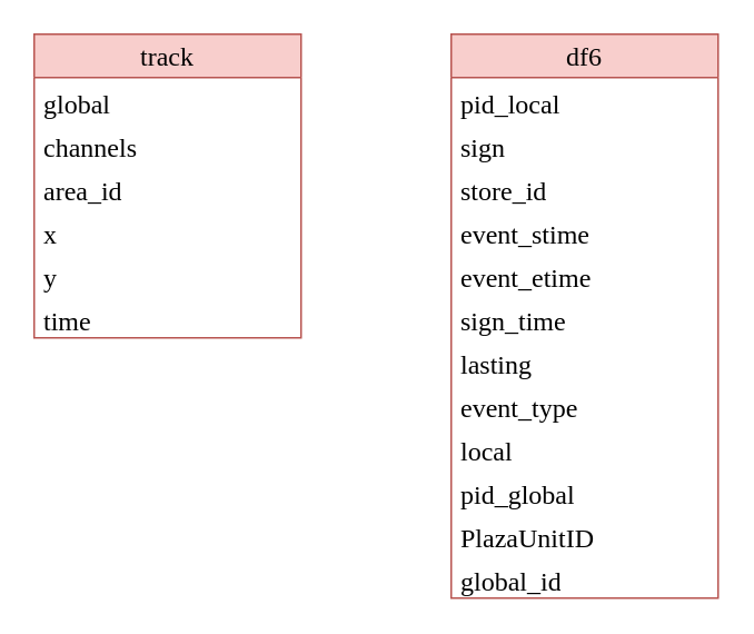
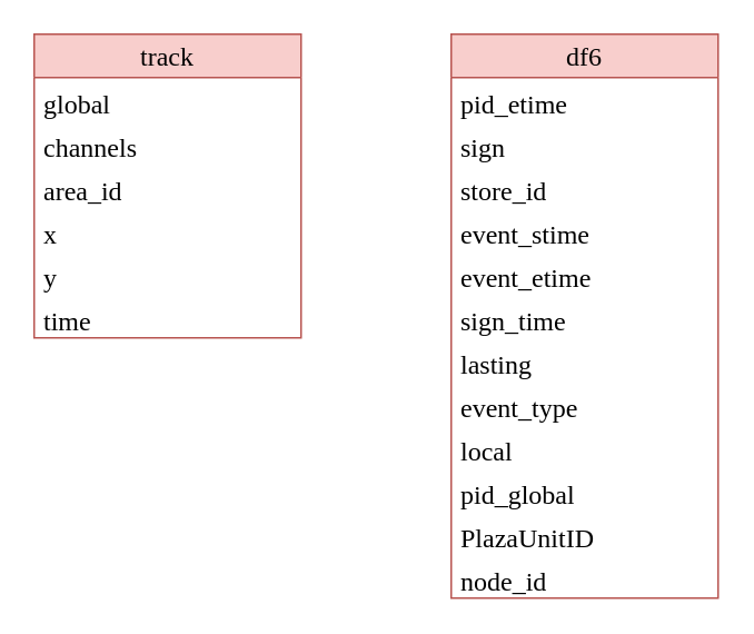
- <mxCell id="10" value="pid_local" style="text;strokeColor=none;fillColor=none;align=left;verticalAlign=top;spacingLeft=4;spacingRight=4;overflow=hidden;rotatable=0;points=[[0,0.5],[1,0.5]];portConstraint=eastwest;whiteSpace=wrap;html=1;fontFamily=Times New Roman;fontSize=16;" vertex="1" parent="9"><mxGeometry y="26" width="160" height="26" as="geometry" /></mxCell>
+ <mxCell id="10" value="pid_etime" style="text;strokeColor=none;fillColor=none;align=left;verticalAlign=top;spacingLeft=4;spacingRight=4;overflow=hidden;rotatable=0;points=[[0,0.5],[1,0.5]];portConstraint=eastwest;whiteSpace=wrap;html=1;fontFamily=Times New Roman;fontSize=16;" vertex="1" parent="9"><mxGeometry y="26" width="160" height="26" as="geometry" /></mxCell>
- <mxCell id="21" value="global_id" style="text;strokeColor=none;fillColor=none;align=left;verticalAlign=top;spacingLeft=4;spacingRight=4;overflow=hidden;rotatable=0;points=[[0,0.5],[1,0.5]];portConstraint=eastwest;whiteSpace=wrap;html=1;fontFamily=Times New Roman;fontSize=16;" vertex="1" parent="9"><mxGeometry y="312" width="160" height="26" as="geometry" /></mxCell>
+ <mxCell id="21" value="node_id" style="text;strokeColor=none;fillColor=none;align=left;verticalAlign=top;spacingLeft=4;spacingRight=4;overflow=hidden;rotatable=0;points=[[0,0.5],[1,0.5]];portConstraint=eastwest;whiteSpace=wrap;html=1;fontFamily=Times New Roman;fontSize=16;" vertex="1" parent="9"><mxGeometry y="312" width="160" height="26" as="geometry" /></mxCell>
